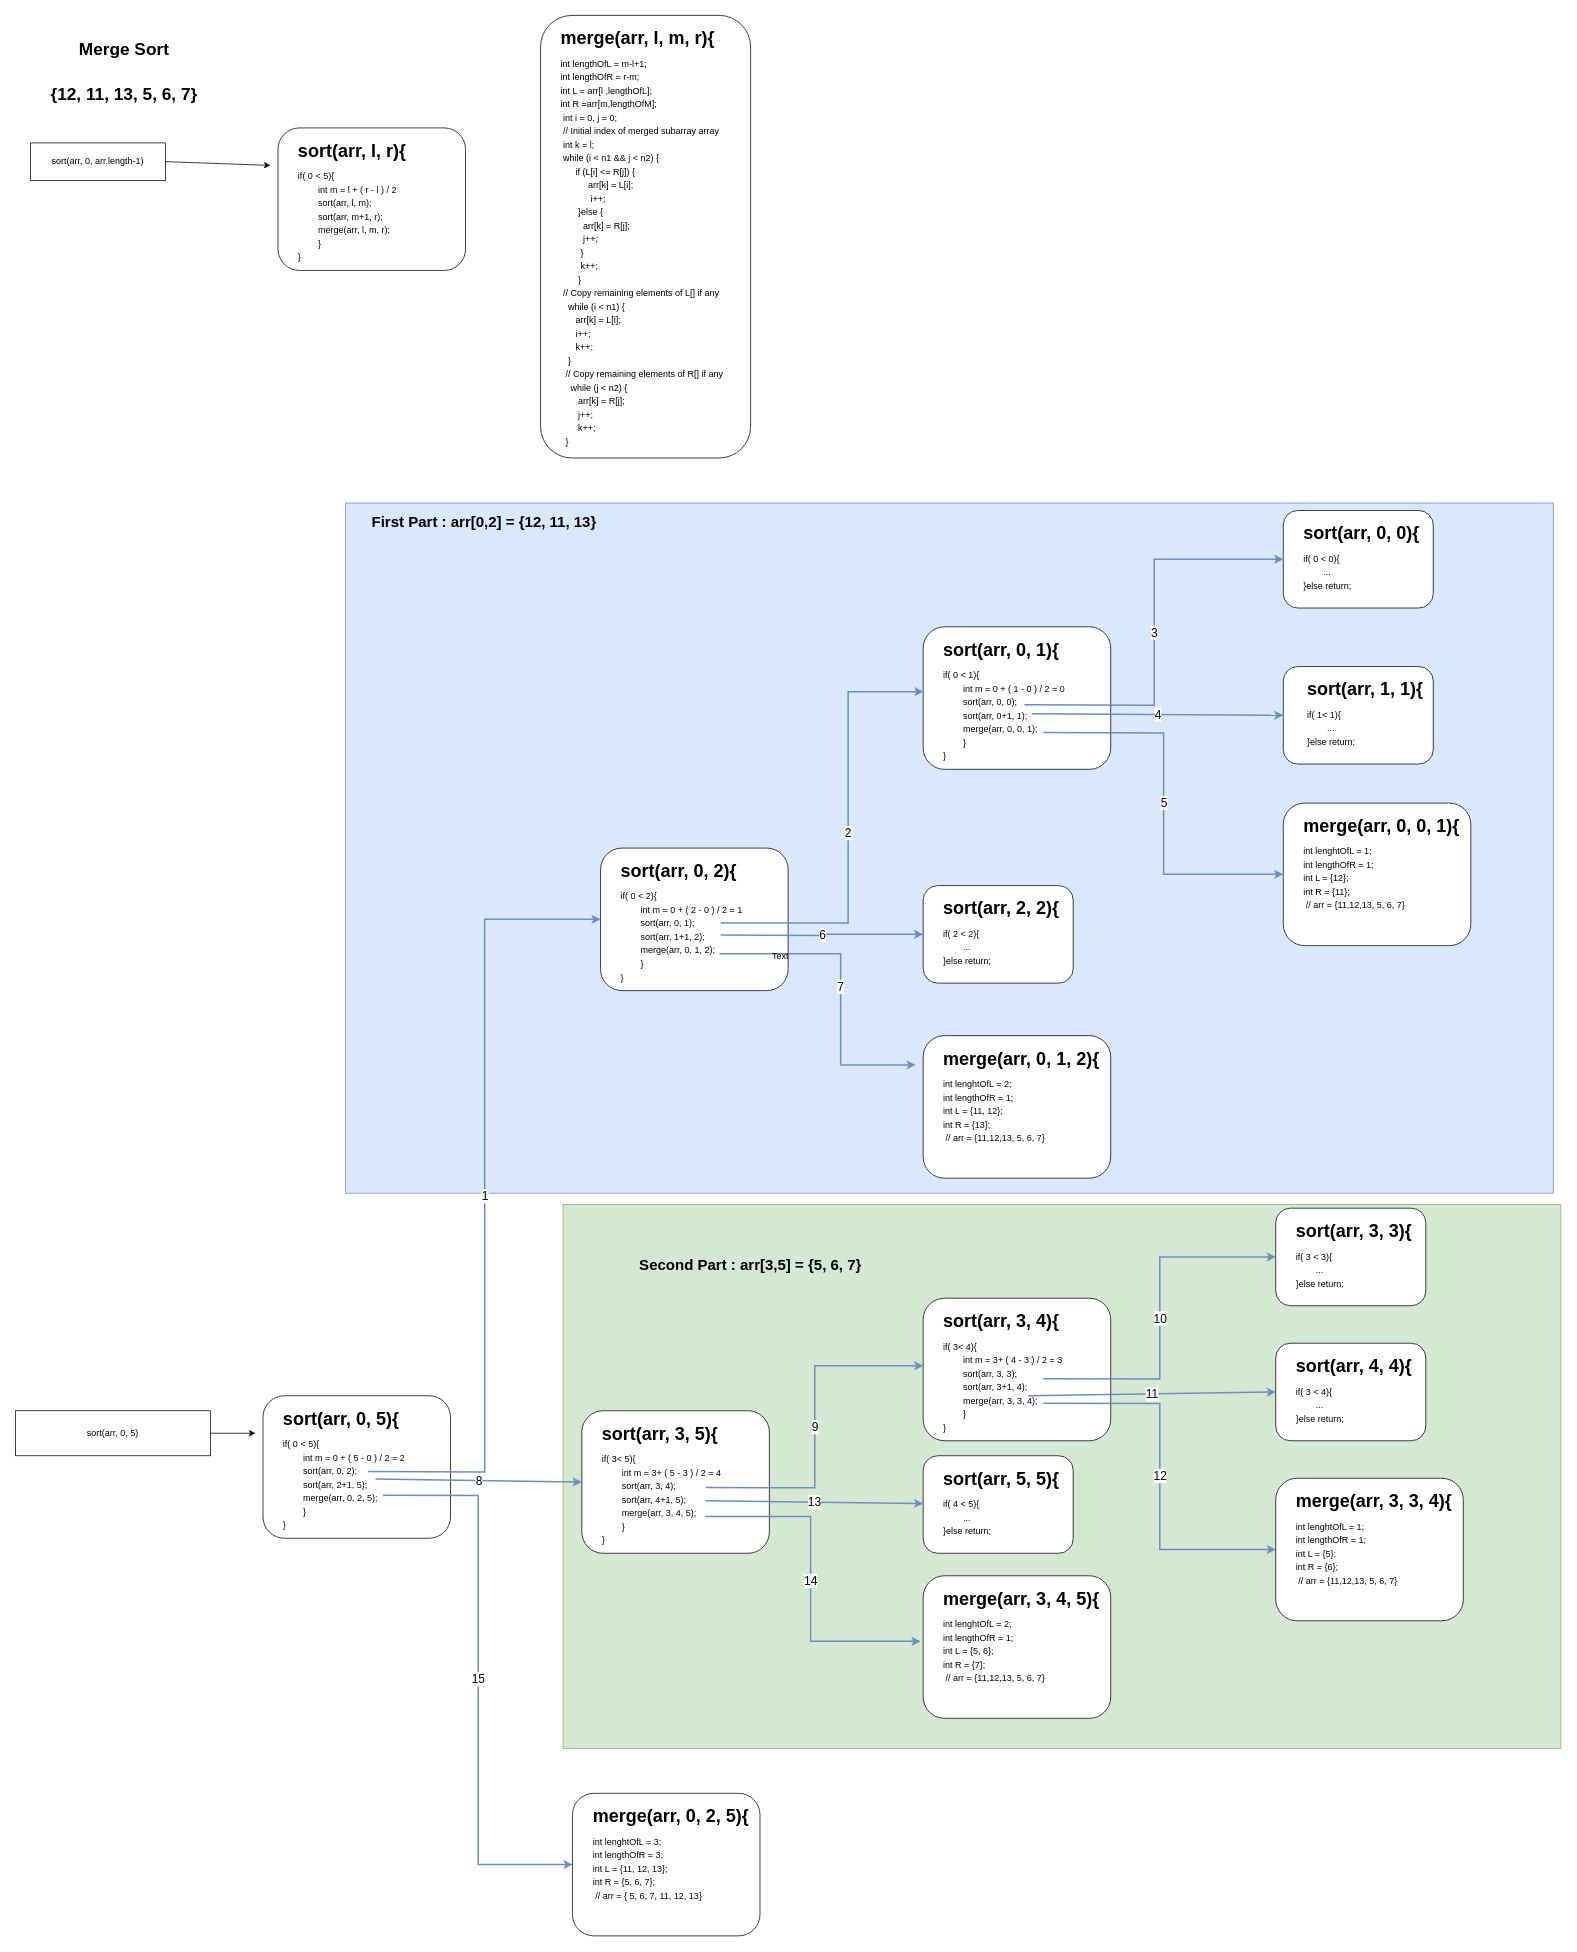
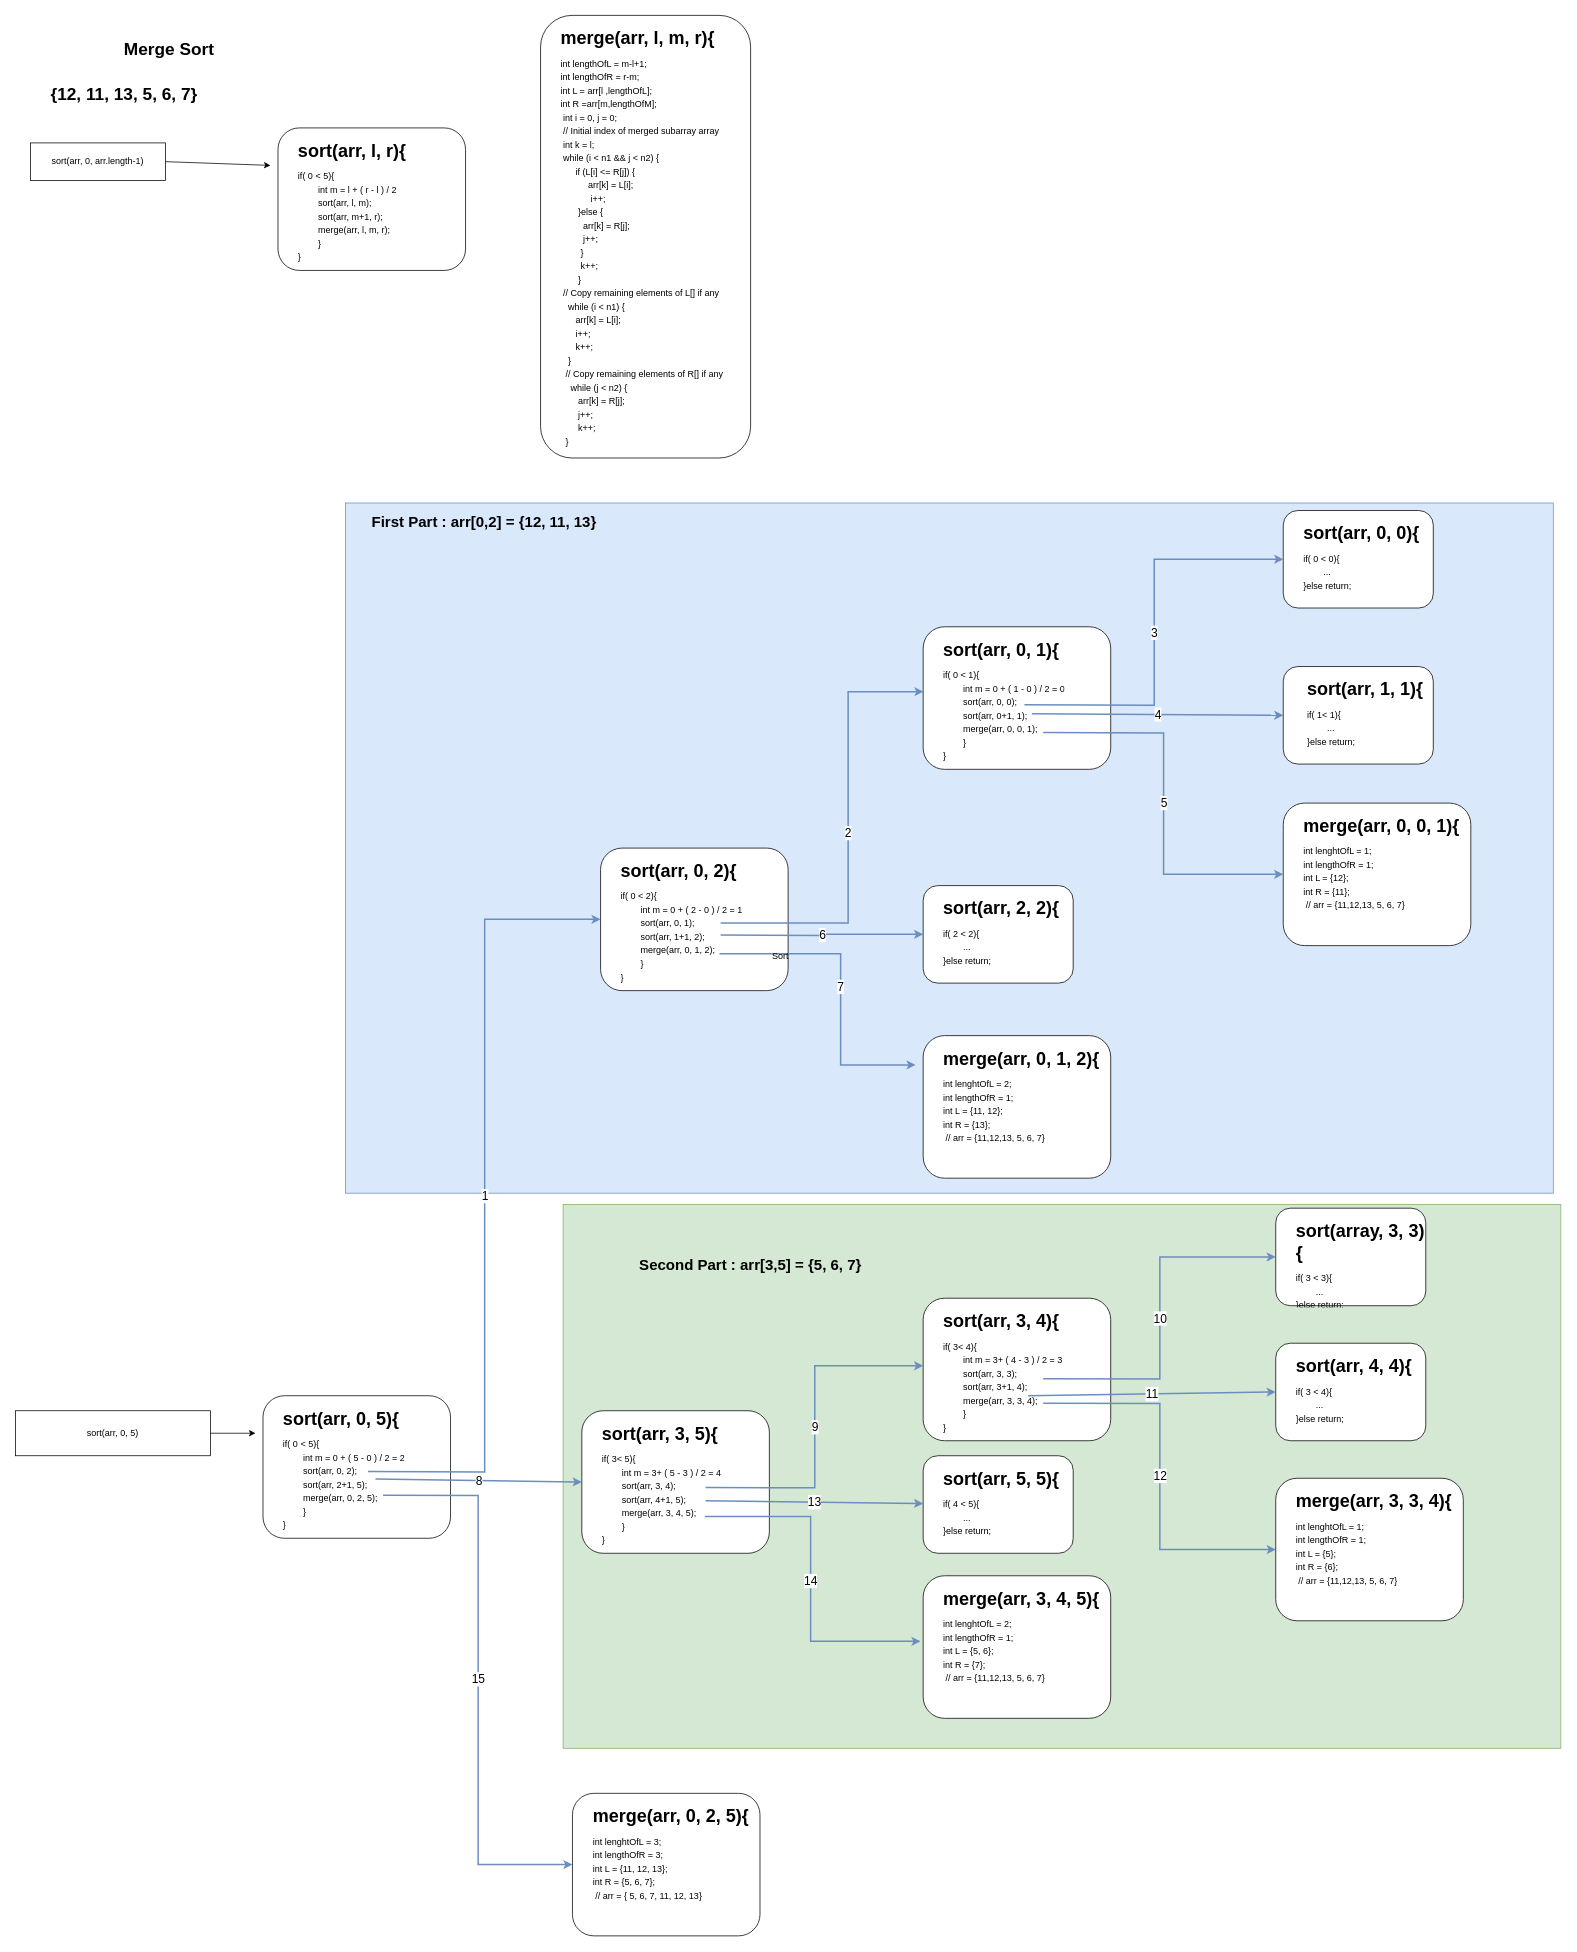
- <mxCell id="13" value="&lt;b&gt;&lt;font style=&quot;font-size: 23px;&quot;&gt;Merge Sort&lt;/font&gt;&lt;/b&gt;" style="text;html=1;align=center;verticalAlign=middle;whiteSpace=wrap;rounded=0;" vertex="1" parent="1"><mxGeometry x="50" y="50" width="230" height="30" as="geometry" /></mxCell>
+ <mxCell id="13" value="&lt;b&gt;&lt;font style=&quot;font-size: 23px;&quot;&gt;Merge Sort&lt;/font&gt;&lt;/b&gt;" style="text;html=1;align=center;verticalAlign=middle;whiteSpace=wrap;rounded=0;" vertex="1" parent="1"><mxGeometry x="110" y="50" width="230" height="30" as="geometry" /></mxCell>
- <mxCell id="62" value="Text" style="text;html=1;align=center;verticalAlign=middle;whiteSpace=wrap;rounded=0;" vertex="1" parent="1"><mxGeometry x="1010" y="1260" width="60" height="30" as="geometry" /></mxCell>
+ <mxCell id="62" value="Sort" style="text;html=1;align=center;verticalAlign=middle;whiteSpace=wrap;rounded=0;" vertex="1" parent="1"><mxGeometry x="1010" y="1260" width="60" height="30" as="geometry" /></mxCell>
- <mxCell id="46" value="&lt;h1 style=&quot;margin-top: 0px;&quot;&gt;sort(arr, 3, 3){&lt;/h1&gt;&lt;p style=&quot;line-height: 50%;&quot;&gt;if( 3 &amp;lt; 3){&lt;/p&gt;&lt;p style=&quot;line-height: 50%;&quot;&gt;&lt;span style=&quot;white-space: pre;&quot;&gt;&#09;&lt;/span&gt;...&lt;/p&gt;&lt;p style=&quot;line-height: 50%;&quot;&gt;}else return;&lt;/p&gt;" style="text;html=1;whiteSpace=wrap;overflow=hidden;rounded=0;" vertex="1" parent="1"><mxGeometry x="1725" y="1620" width="175" height="120" as="geometry" /></mxCell>
+ <mxCell id="46" value="&lt;h1 style=&quot;margin-top: 0px;&quot;&gt;sort(array, 3, 3){&lt;/h1&gt;&lt;p style=&quot;line-height: 50%;&quot;&gt;if( 3 &amp;lt; 3){&lt;/p&gt;&lt;p style=&quot;line-height: 50%;&quot;&gt;&lt;span style=&quot;white-space: pre;&quot;&gt;&#09;&lt;/span&gt;...&lt;/p&gt;&lt;p style=&quot;line-height: 50%;&quot;&gt;}else return;&lt;/p&gt;" style="text;html=1;whiteSpace=wrap;overflow=hidden;rounded=0;" vertex="1" parent="1"><mxGeometry x="1725" y="1620" width="175" height="120" as="geometry" /></mxCell>
